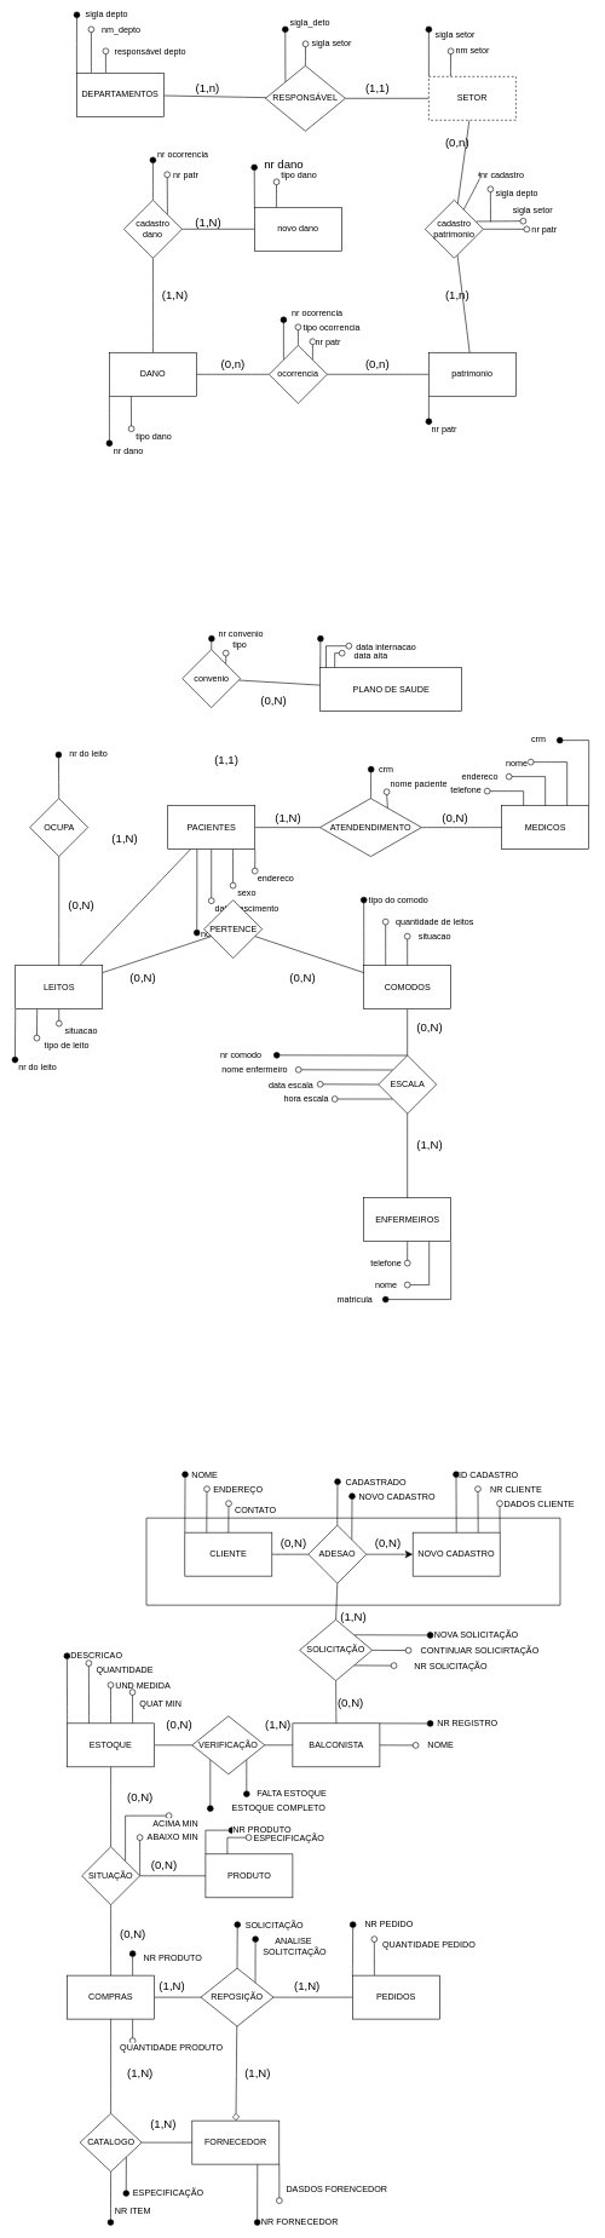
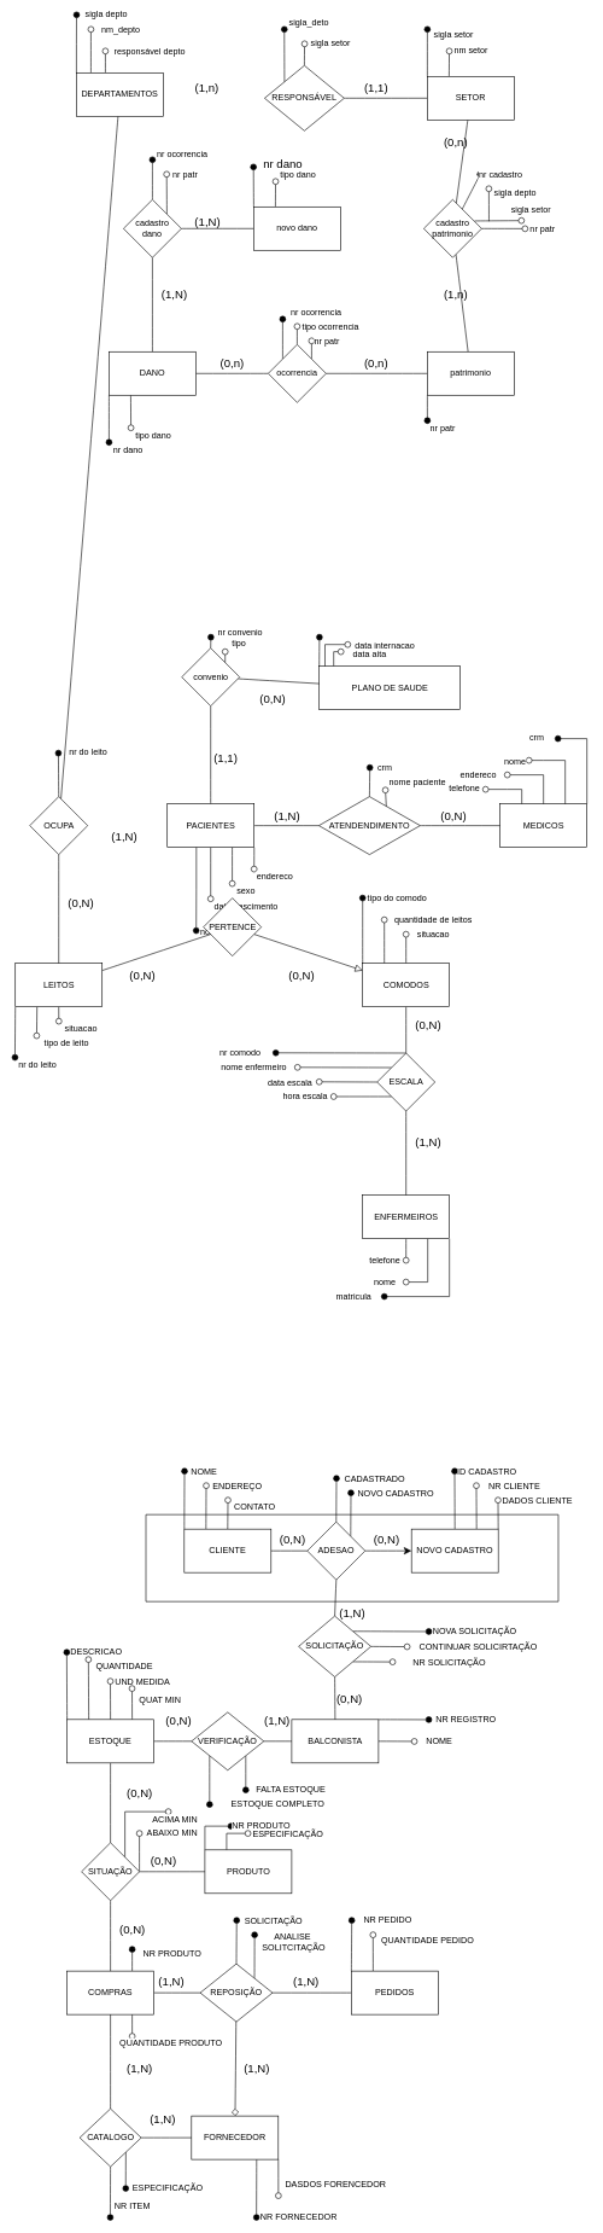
- <mxCell id="4" value="" style="edgeStyle=none;curved=1;rounded=0;orthogonalLoop=1;jettySize=auto;html=1;fontSize=12;startSize=8;endSize=8;endArrow=none;endFill=0;" parent="3" source="11" target="17" edge="1"><mxGeometry relative="1" as="geometry" /></mxCell>
+ <mxCell id="4" value="" style="edgeStyle=none;curved=1;rounded=0;orthogonalLoop=1;jettySize=auto;html=1;fontSize=12;startSize=8;endSize=8;endArrow=none;endFill=0;" parent="3" source="11" target="121" edge="1"><mxGeometry relative="1" as="geometry" /></mxCell>
- <mxCell id="22" value="&lt;font style=&quot;vertical-align: inherit;&quot;&gt;&lt;font style=&quot;vertical-align: inherit;&quot;&gt;SETOR&lt;/font&gt;&lt;/font&gt;" style="whiteSpace=wrap;html=1;rounded=0;dashed=1;" parent="3" vertex="1"><mxGeometry x="485" y="85" width="120" height="60" as="geometry" /></mxCell>
+ <mxCell id="22" value="&lt;font style=&quot;vertical-align: inherit;&quot;&gt;&lt;font style=&quot;vertical-align: inherit;&quot;&gt;SETOR&lt;/font&gt;&lt;/font&gt;" style="whiteSpace=wrap;html=1;rounded=0;" parent="3" vertex="1"><mxGeometry x="485" y="85" width="120" height="60" as="geometry" /></mxCell>
- <mxCell id="74" value="" style="edgeStyle=none;curved=1;rounded=0;orthogonalLoop=1;jettySize=auto;html=1;fontSize=12;startSize=8;endSize=8;endArrow=none;endFill=0;" parent="73" source="84" target="92" edge="1"><mxGeometry relative="1" as="geometry" /></mxCell>
+ <mxCell id="74" value="" style="edgeStyle=none;curved=1;rounded=0;orthogonalLoop=1;jettySize=auto;html=1;fontSize=12;startSize=8;endSize=8;endArrow=none;endFill=0;" parent="73" source="84" target="129" edge="1"><mxGeometry relative="1" as="geometry" /></mxCell>
- <mxCell id="122" value="" style="edgeStyle=none;curved=1;rounded=0;orthogonalLoop=1;jettySize=auto;html=1;fontSize=12;startSize=8;endSize=8;endArrow=none;endFill=0;" parent="73" source="123" target="117" edge="1"><mxGeometry relative="1" as="geometry" /></mxCell>
+ <mxCell id="122" value="" style="edgeStyle=none;curved=1;rounded=0;orthogonalLoop=1;jettySize=auto;html=1;fontSize=12;startSize=8;endSize=8;endArrow=block;endFill=0;" parent="73" source="123" target="117" edge="1"><mxGeometry relative="1" as="geometry" /></mxCell>
